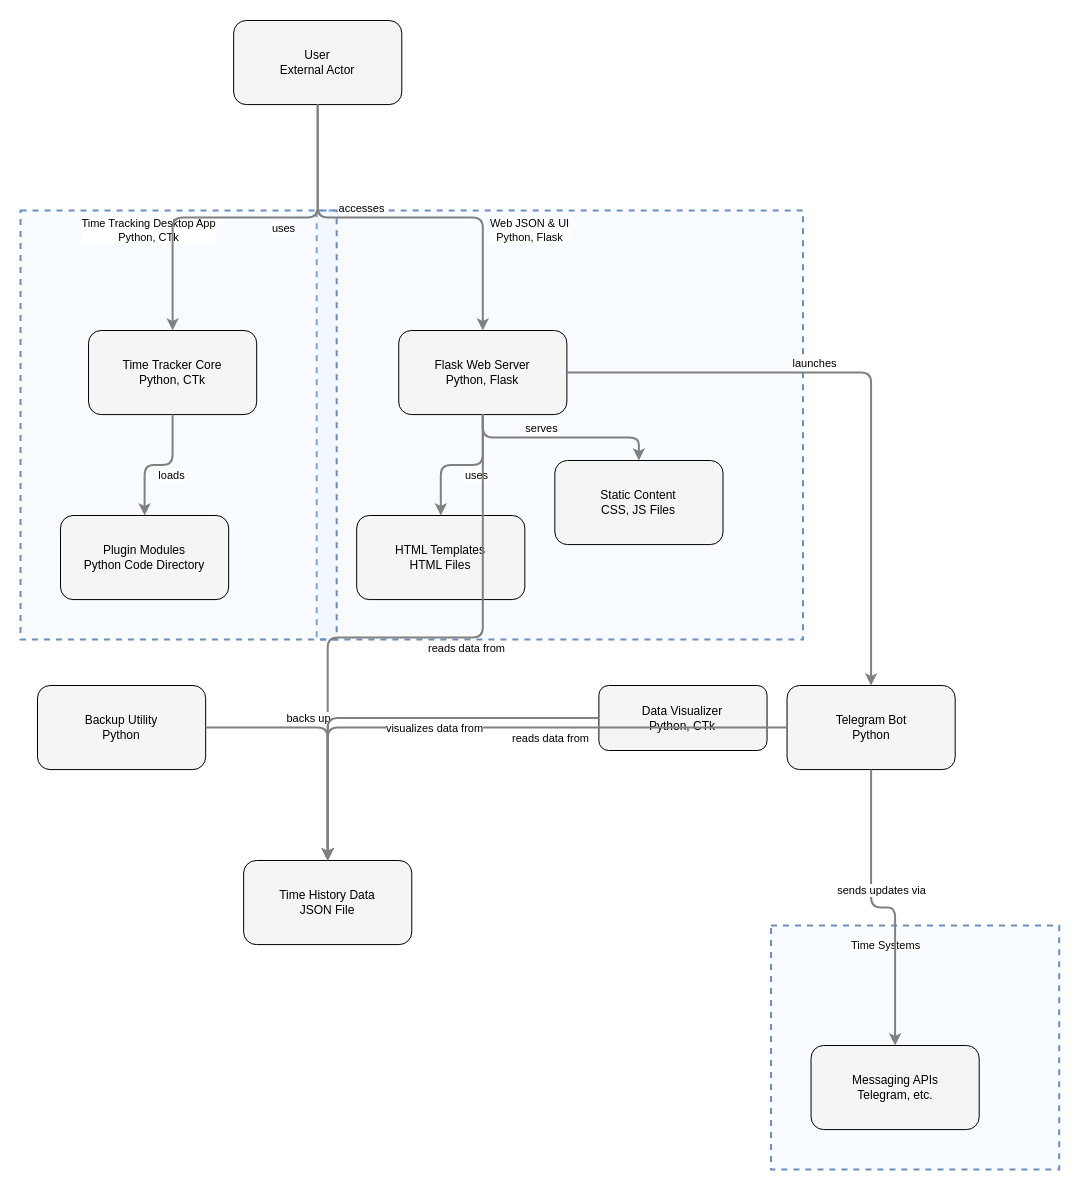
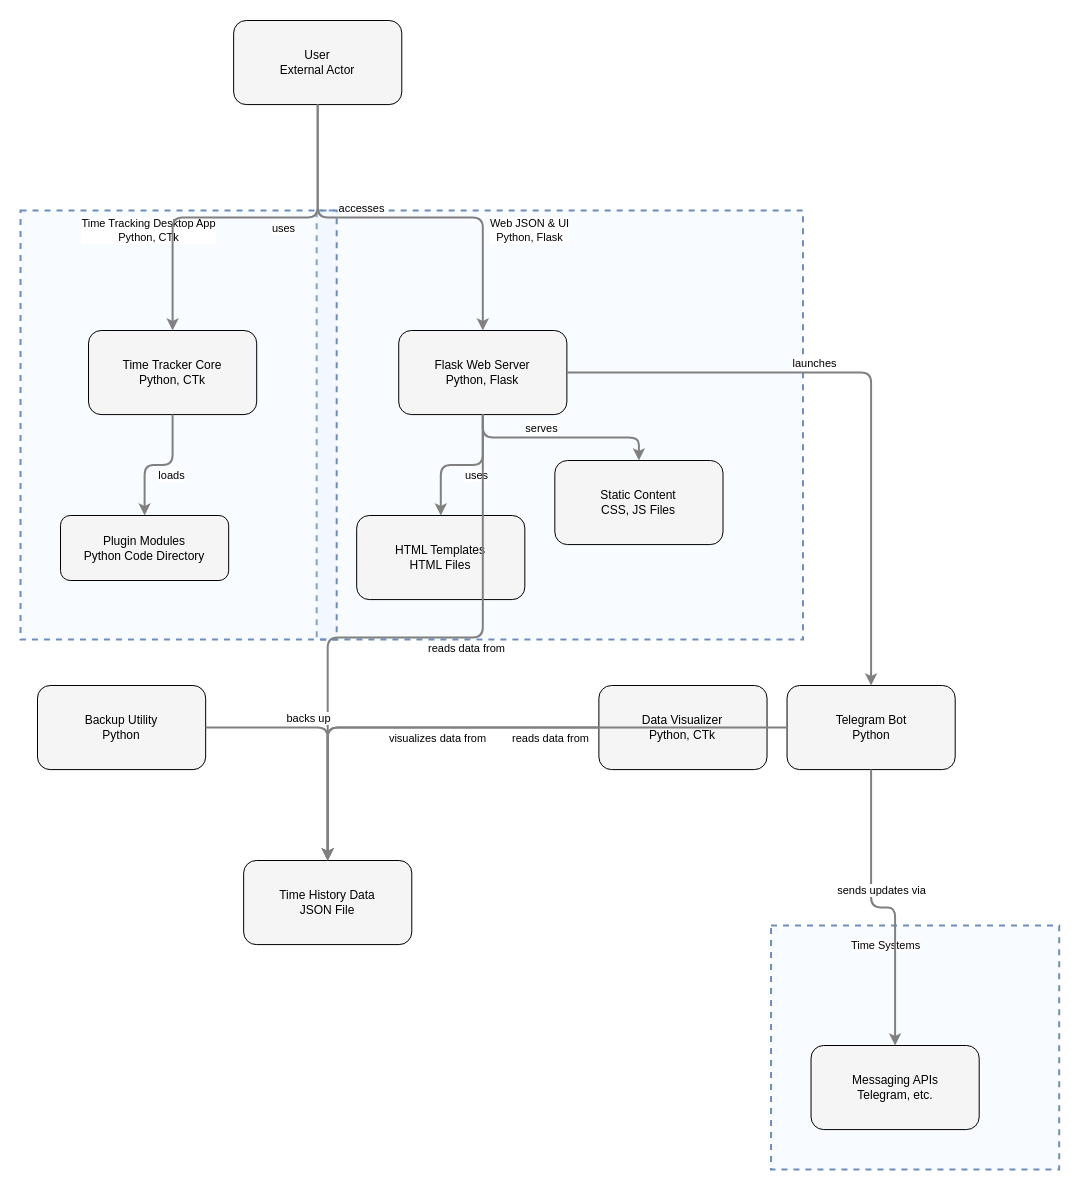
- <mxCell id="15" value="Plugin Modules&lt;br&gt;Python Code Directory" style="rounded=1;whiteSpace=wrap;html=1;fillColor=#f5f5f5" vertex="1" parent="4"><mxGeometry x="40" y="305" width="168.158" height="84.079" as="geometry" /></mxCell>
+ <mxCell id="15" value="Plugin Modules&lt;br&gt;Python Code Directory" style="rounded=1;whiteSpace=wrap;html=1;fillColor=#f5f5f5" vertex="1" parent="4"><mxGeometry x="40" y="305" width="168.158" height="65" as="geometry" /></mxCell>
- <mxCell id="11" value="Data Visualizer&lt;br&gt;Python, CTk" style="rounded=1;whiteSpace=wrap;html=1;fillColor=#f5f5f5" vertex="1" parent="1"><mxGeometry x="598.381" y="685" width="168.158" height="65" as="geometry" /></mxCell>
+ <mxCell id="11" value="Data Visualizer&lt;br&gt;Python, CTk" style="rounded=1;whiteSpace=wrap;html=1;fillColor=#f5f5f5" vertex="1" parent="1"><mxGeometry x="598.381" y="685" width="168.158" height="84.079" as="geometry" /></mxCell>
